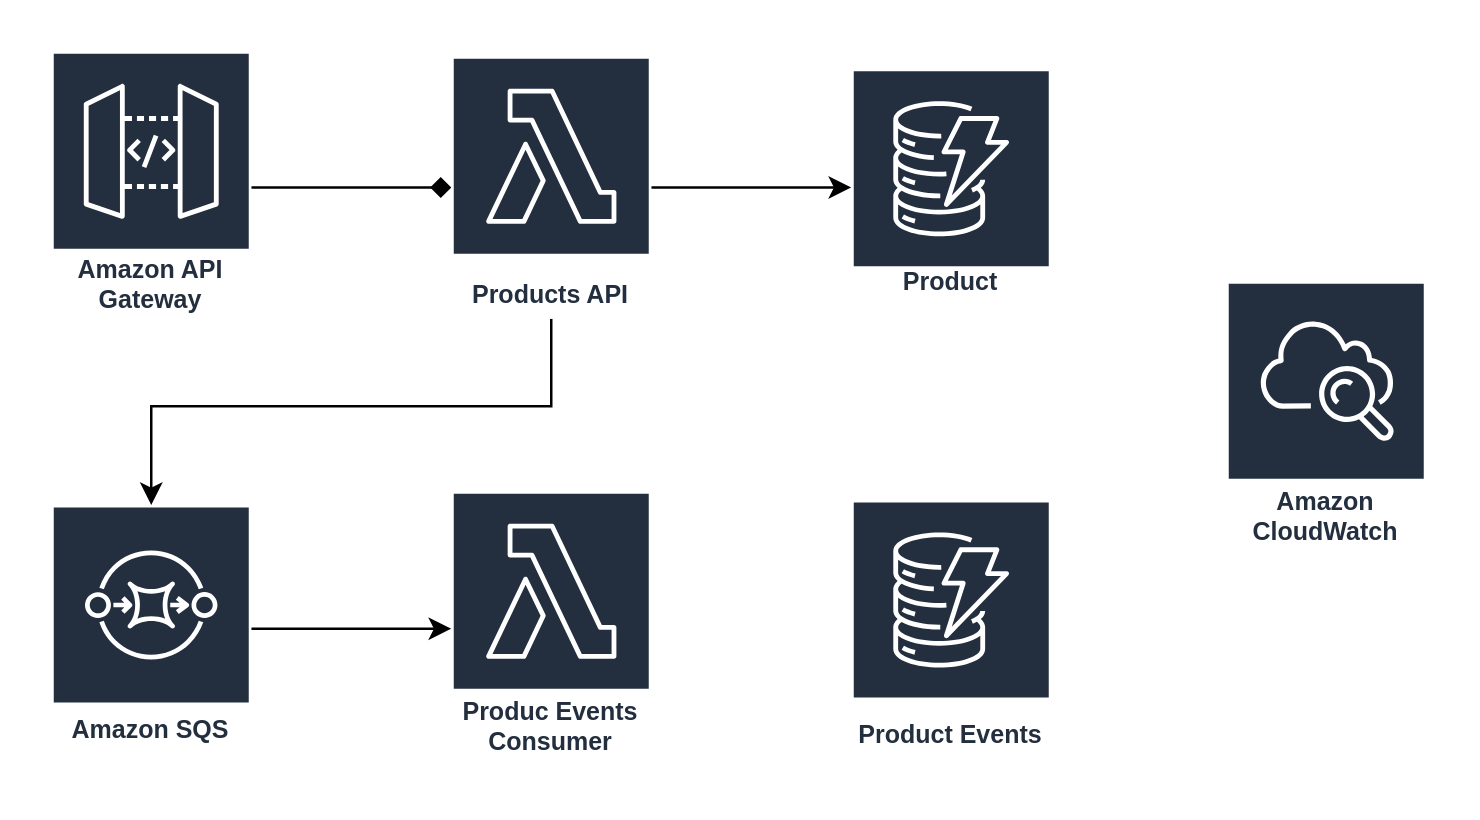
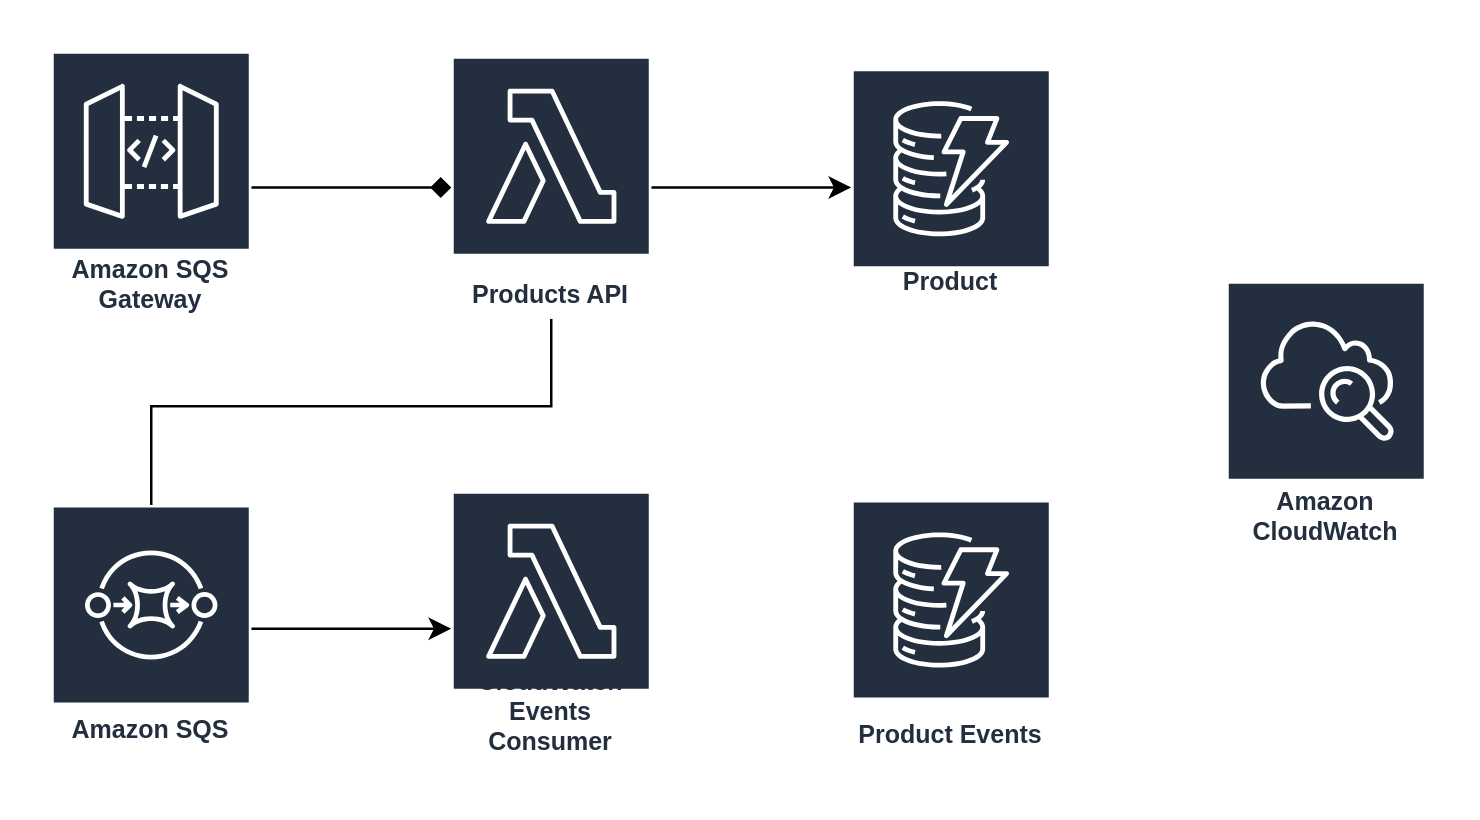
- <mxCell id="3" value="Amazon API Gateway" style="outlineConnect=0;fontColor=#232F3E;gradientColor=none;strokeColor=#ffffff;fillColor=#232F3E;dashed=0;verticalLabelPosition=middle;verticalAlign=bottom;align=center;html=1;whiteSpace=wrap;fontSize=10;fontStyle=1;spacing=3;shape=mxgraph.aws4.productIcon;prIcon=mxgraph.aws4.api_gateway;" vertex="1" parent="1"><mxGeometry x="20" y="20" width="80" height="109" as="geometry" /></mxCell>
+ <mxCell id="3" value="Amazon SQS Gateway" style="outlineConnect=0;fontColor=#232F3E;gradientColor=none;strokeColor=#ffffff;fillColor=#232F3E;dashed=0;verticalLabelPosition=middle;verticalAlign=bottom;align=center;html=1;whiteSpace=wrap;fontSize=10;fontStyle=1;spacing=3;shape=mxgraph.aws4.productIcon;prIcon=mxgraph.aws4.api_gateway;" vertex="1" parent="1"><mxGeometry x="20" y="20" width="80" height="109" as="geometry" /></mxCell>
- <mxCell id="5" value="" style="edgeStyle=orthogonalEdgeStyle;rounded=0;orthogonalLoop=1;jettySize=auto;html=1;" edge="1" parent="1" source="6" target="9"><mxGeometry relative="1" as="geometry"><Array as="points"><mxPoint x="220" y="162" /><mxPoint x="60" y="162" /></Array></mxGeometry></mxCell>
+ <mxCell id="5" value="" style="edgeStyle=orthogonalEdgeStyle;rounded=0;orthogonalLoop=1;jettySize=auto;html=1;endArrow=none;" edge="1" parent="1" source="6" target="9"><mxGeometry relative="1" as="geometry"><Array as="points"><mxPoint x="220" y="162" /><mxPoint x="60" y="162" /></Array></mxGeometry></mxCell>
- <mxCell id="10" value="Produc Events Consumer" style="outlineConnect=0;fontColor=#232F3E;gradientColor=none;strokeColor=#ffffff;fillColor=#232F3E;dashed=0;verticalLabelPosition=middle;verticalAlign=bottom;align=center;html=1;whiteSpace=wrap;fontSize=10;fontStyle=1;spacing=3;shape=mxgraph.aws4.productIcon;prIcon=mxgraph.aws4.lambda;" vertex="1" parent="1"><mxGeometry x="180" y="196" width="80" height="110" as="geometry" /></mxCell>
+ <mxCell id="10" value="CloudWatch Events Consumer" style="outlineConnect=0;fontColor=#232F3E;gradientColor=none;strokeColor=#ffffff;fillColor=#232F3E;dashed=0;verticalLabelPosition=middle;verticalAlign=bottom;align=center;html=1;whiteSpace=wrap;fontSize=10;fontStyle=1;spacing=3;shape=mxgraph.aws4.productIcon;prIcon=mxgraph.aws4.lambda;" vertex="1" parent="1"><mxGeometry x="180" y="196" width="80" height="110" as="geometry" /></mxCell>
